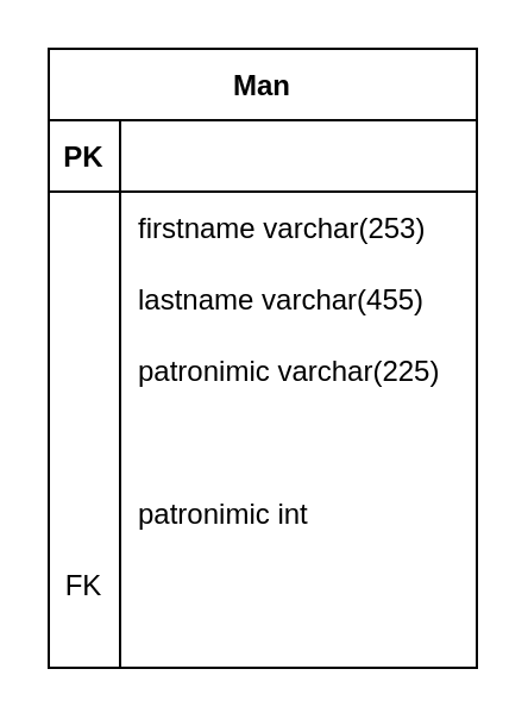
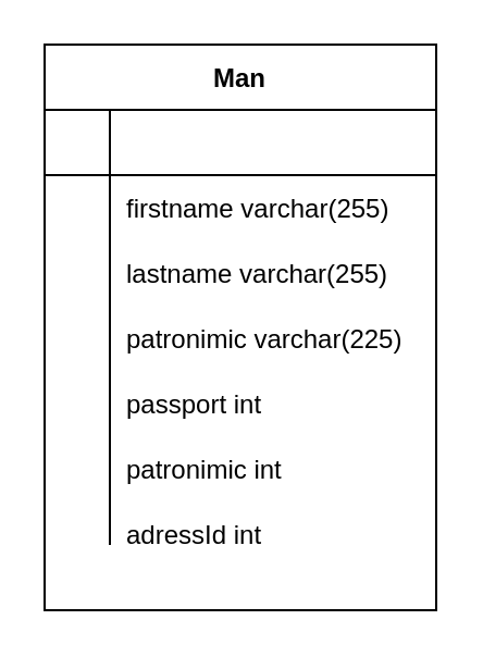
- <mxCell id="4" value="PK" style="shape=partialRectangle;connectable=0;fillColor=none;top=0;left=0;bottom=0;right=0;fontStyle=1;overflow=hidden;" vertex="1" parent="3"><mxGeometry width="30" height="30" as="geometry" /></mxCell>
- <mxCell id="7" value="firstname varchar(253)" style="shape=partialRectangle;connectable=0;fillColor=none;top=0;left=0;bottom=0;right=0;align=left;spacingLeft=6;overflow=hidden;" vertex="1" parent="5"><mxGeometry x="30" width="150" height="30" as="geometry" /></mxCell>
+ <mxCell id="7" value="firstname varchar(255)" style="shape=partialRectangle;connectable=0;fillColor=none;top=0;left=0;bottom=0;right=0;align=left;spacingLeft=6;overflow=hidden;" vertex="1" parent="5"><mxGeometry x="30" width="150" height="30" as="geometry" /></mxCell>
- <mxCell id="10" value="lastname varchar(455)" style="shape=partialRectangle;connectable=0;fillColor=none;top=0;left=0;bottom=0;right=0;align=left;spacingLeft=6;overflow=hidden;" vertex="1" parent="8"><mxGeometry x="30" width="150" height="30" as="geometry" /></mxCell>
+ <mxCell id="10" value="lastname varchar(255)" style="shape=partialRectangle;connectable=0;fillColor=none;top=0;left=0;bottom=0;right=0;align=left;spacingLeft=6;overflow=hidden;" vertex="1" parent="8"><mxGeometry x="30" width="150" height="30" as="geometry" /></mxCell>
+ <mxCell id="16" value="passport int" style="shape=partialRectangle;connectable=0;fillColor=none;top=0;left=0;bottom=0;right=0;align=left;spacingLeft=6;overflow=hidden;" vertex="1" parent="14"><mxGeometry x="30" width="150" height="30" as="geometry" /></mxCell>
- <mxCell id="21" value="FK" style="shape=partialRectangle;connectable=0;fillColor=none;top=0;left=0;bottom=0;right=0;editable=1;overflow=hidden;" vertex="1" parent="20"><mxGeometry width="30" height="30" as="geometry" /></mxCell>
+ <mxCell id="22" value="adressId int" style="shape=partialRectangle;connectable=0;fillColor=none;top=0;left=0;bottom=0;right=0;align=left;spacingLeft=6;overflow=hidden;" vertex="1" parent="20"><mxGeometry x="30" width="150" height="30" as="geometry" /></mxCell>
